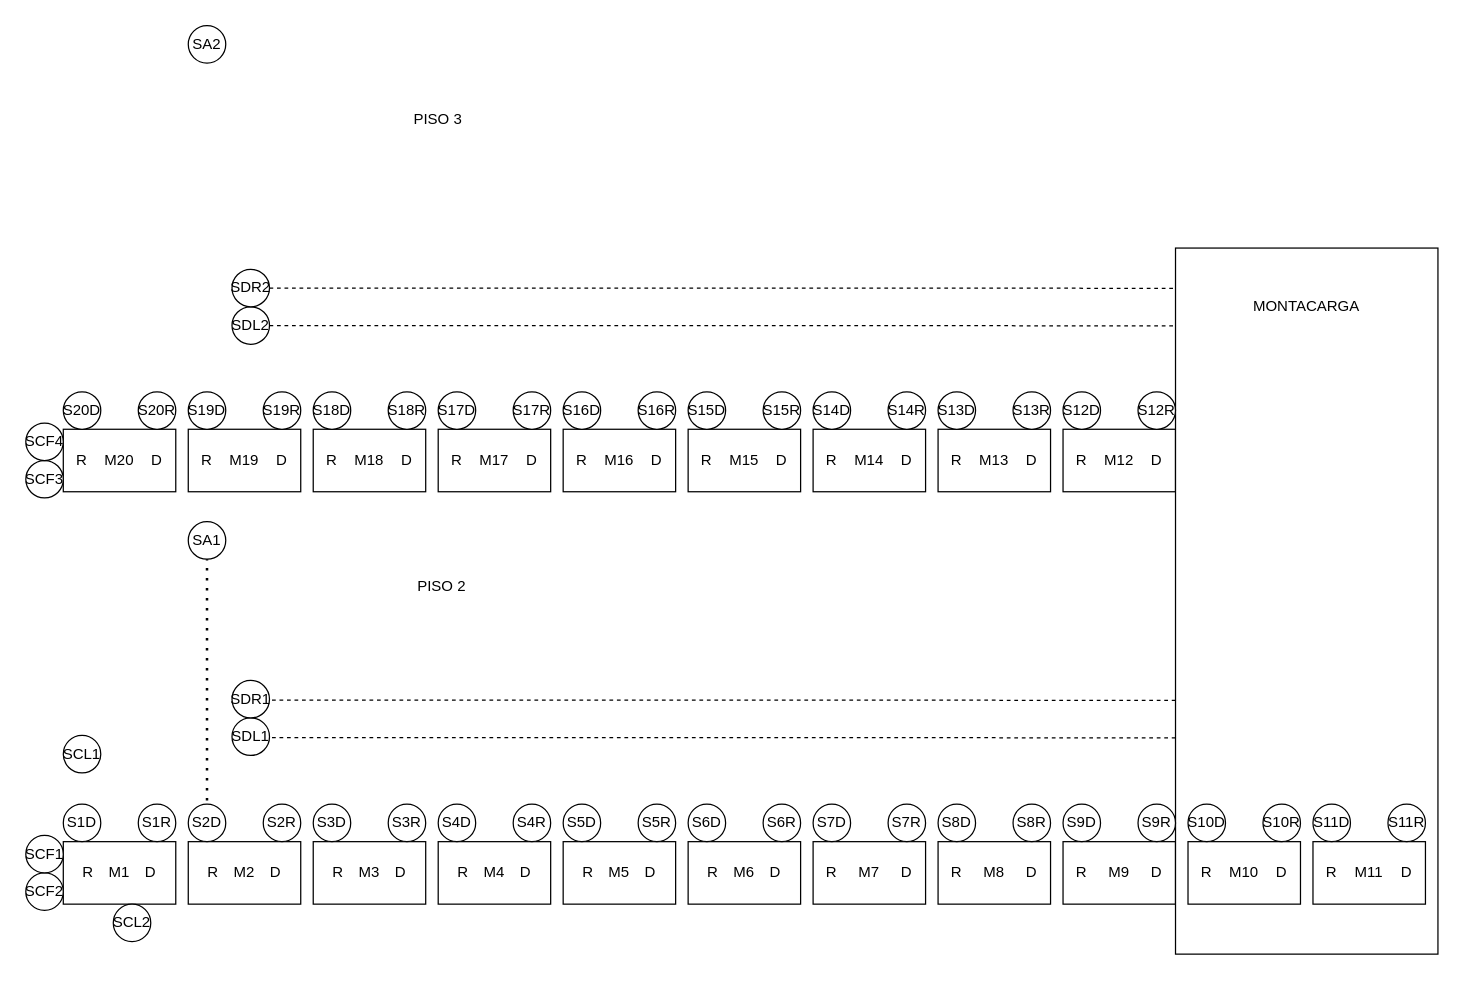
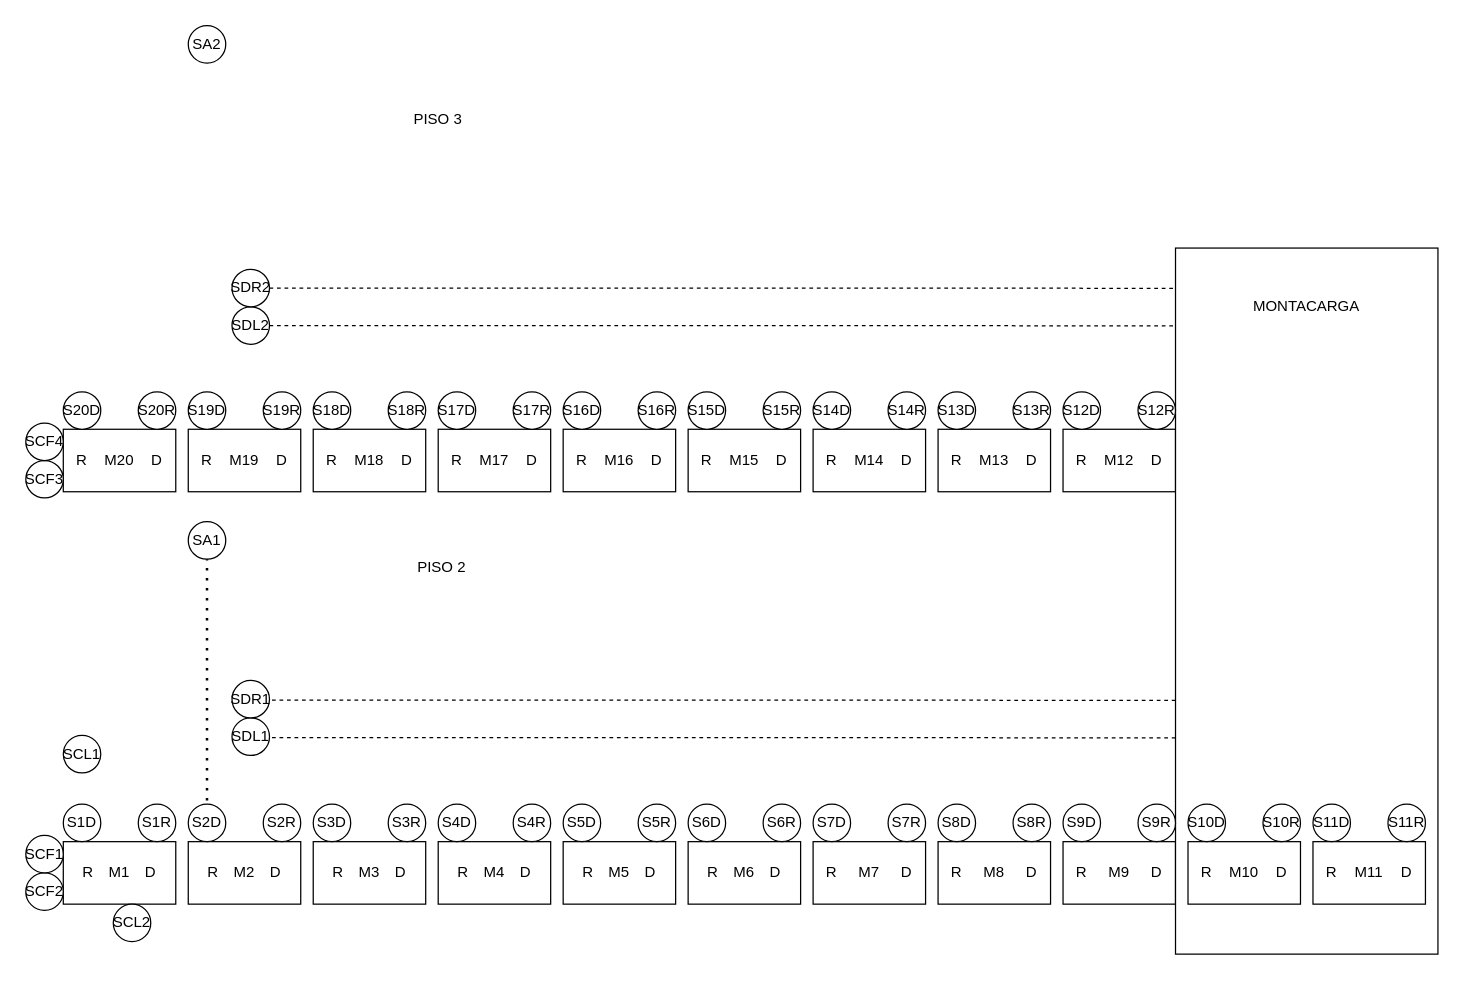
- <mxCell id="120" value="PISO 2" style="text;html=1;strokeColor=none;fillColor=none;align=center;verticalAlign=middle;whiteSpace=wrap;rounded=0;" vertex="1" parent="1"><mxGeometry x="323" y="454" width="60" height="30" as="geometry" /></mxCell>
+ <mxCell id="120" value="PISO 2" style="text;html=1;strokeColor=none;fillColor=none;align=center;verticalAlign=middle;whiteSpace=wrap;rounded=0;" vertex="1" parent="1"><mxGeometry x="323" y="439" width="60" height="30" as="geometry" /></mxCell>
